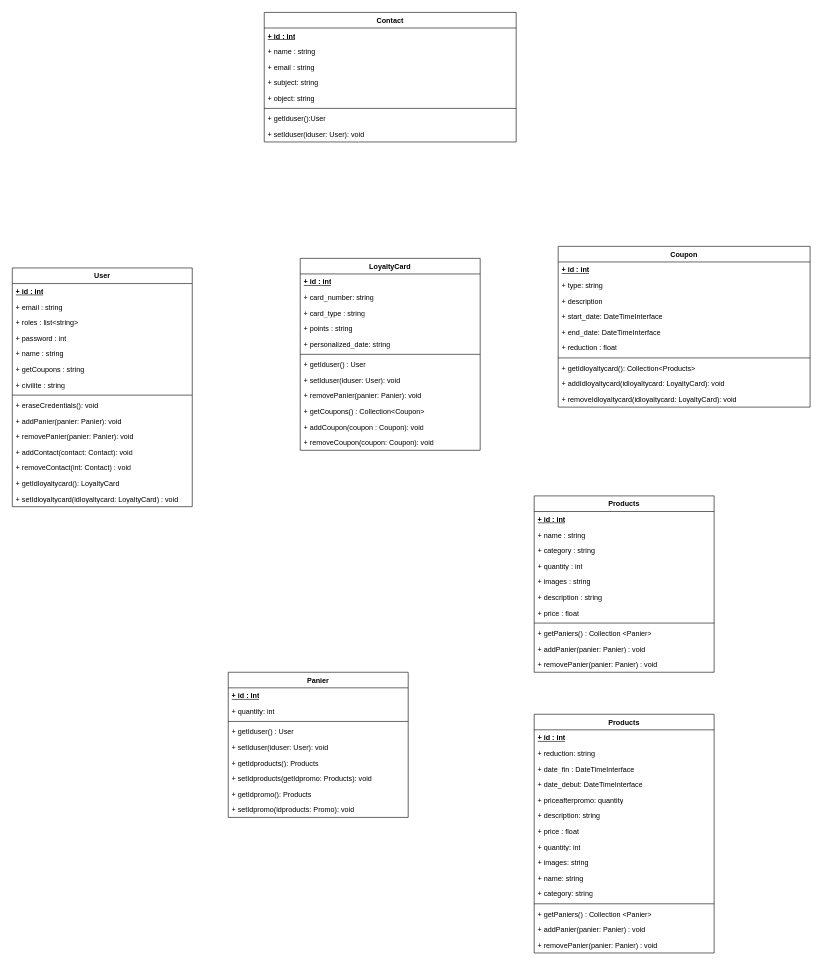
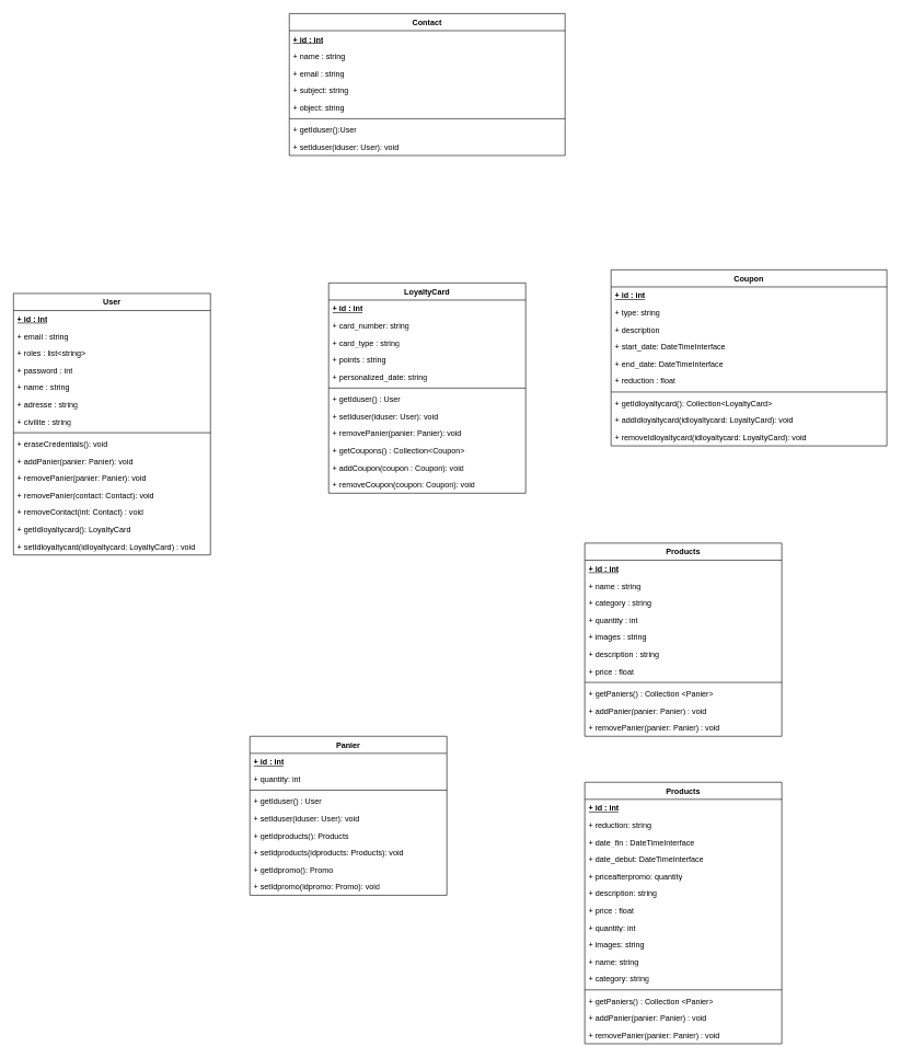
- <mxCell id="77" value="&lt;span style=&quot;background-color: initial;&quot;&gt;+ getIdloyaltycard(): Collection&amp;lt;Products&amp;gt;&lt;/span&gt;" style="text;strokeColor=none;fillColor=none;align=left;verticalAlign=top;spacingLeft=4;spacingRight=4;overflow=hidden;rotatable=0;points=[[0,0.5],[1,0.5]];portConstraint=eastwest;whiteSpace=wrap;html=1;" vertex="1" parent="69"><mxGeometry y="190" width="420" height="26" as="geometry" /></mxCell>
+ <mxCell id="77" value="&lt;span style=&quot;background-color: initial;&quot;&gt;+ getIdloyaltycard(): Collection&amp;lt;LoyaltyCard&amp;gt;&lt;/span&gt;" style="text;strokeColor=none;fillColor=none;align=left;verticalAlign=top;spacingLeft=4;spacingRight=4;overflow=hidden;rotatable=0;points=[[0,0.5],[1,0.5]];portConstraint=eastwest;whiteSpace=wrap;html=1;" vertex="1" parent="69"><mxGeometry y="190" width="420" height="26" as="geometry" /></mxCell>
- <mxCell id="8" value="&lt;div&gt;+ getCoupons : string&lt;/div&gt;" style="text;strokeColor=none;fillColor=none;align=left;verticalAlign=top;spacingLeft=4;spacingRight=4;overflow=hidden;rotatable=0;points=[[0,0.5],[1,0.5]];portConstraint=eastwest;whiteSpace=wrap;html=1;" vertex="1" parent="2"><mxGeometry y="156" width="300" height="26" as="geometry" /></mxCell>
+ <mxCell id="8" value="&lt;div&gt;+ adresse : string&lt;/div&gt;" style="text;strokeColor=none;fillColor=none;align=left;verticalAlign=top;spacingLeft=4;spacingRight=4;overflow=hidden;rotatable=0;points=[[0,0.5],[1,0.5]];portConstraint=eastwest;whiteSpace=wrap;html=1;" vertex="1" parent="2"><mxGeometry y="156" width="300" height="26" as="geometry" /></mxCell>
- <mxCell id="14" value="+ addContact(contact: Contact): void" style="text;strokeColor=none;fillColor=none;align=left;verticalAlign=top;spacingLeft=4;spacingRight=4;overflow=hidden;rotatable=0;points=[[0,0.5],[1,0.5]];portConstraint=eastwest;whiteSpace=wrap;html=1;" vertex="1" parent="2"><mxGeometry y="294" width="300" height="26" as="geometry" /></mxCell>
+ <mxCell id="14" value="+ removePanier(contact: Contact): void" style="text;strokeColor=none;fillColor=none;align=left;verticalAlign=top;spacingLeft=4;spacingRight=4;overflow=hidden;rotatable=0;points=[[0,0.5],[1,0.5]];portConstraint=eastwest;whiteSpace=wrap;html=1;" vertex="1" parent="2"><mxGeometry y="294" width="300" height="26" as="geometry" /></mxCell>
- <mxCell id="38" value="+ setIdproducts(getIdpromo: Products): void" style="text;strokeColor=none;fillColor=none;align=left;verticalAlign=top;spacingLeft=4;spacingRight=4;overflow=hidden;rotatable=0;points=[[0,0.5],[1,0.5]];portConstraint=eastwest;whiteSpace=wrap;html=1;" vertex="1" parent="31"><mxGeometry y="164" width="300" height="26" as="geometry" /></mxCell>
+ <mxCell id="38" value="+ setIdproducts(idproducts: Products): void" style="text;strokeColor=none;fillColor=none;align=left;verticalAlign=top;spacingLeft=4;spacingRight=4;overflow=hidden;rotatable=0;points=[[0,0.5],[1,0.5]];portConstraint=eastwest;whiteSpace=wrap;html=1;" vertex="1" parent="31"><mxGeometry y="164" width="300" height="26" as="geometry" /></mxCell>
- <mxCell id="39" value="+ getIdpromo(): Products" style="text;strokeColor=none;fillColor=none;align=left;verticalAlign=top;spacingLeft=4;spacingRight=4;overflow=hidden;rotatable=0;points=[[0,0.5],[1,0.5]];portConstraint=eastwest;whiteSpace=wrap;html=1;" vertex="1" parent="31"><mxGeometry y="190" width="300" height="26" as="geometry" /></mxCell>
+ <mxCell id="39" value="+ getIdpromo(): Promo" style="text;strokeColor=none;fillColor=none;align=left;verticalAlign=top;spacingLeft=4;spacingRight=4;overflow=hidden;rotatable=0;points=[[0,0.5],[1,0.5]];portConstraint=eastwest;whiteSpace=wrap;html=1;" vertex="1" parent="31"><mxGeometry y="190" width="300" height="26" as="geometry" /></mxCell>
- <mxCell id="40" value="+ setIdpromo(idproducts: Promo): void" style="text;strokeColor=none;fillColor=none;align=left;verticalAlign=top;spacingLeft=4;spacingRight=4;overflow=hidden;rotatable=0;points=[[0,0.5],[1,0.5]];portConstraint=eastwest;whiteSpace=wrap;html=1;" vertex="1" parent="31"><mxGeometry y="216" width="300" height="26" as="geometry" /></mxCell>
+ <mxCell id="40" value="+ setIdpromo(idpromo: Promo): void" style="text;strokeColor=none;fillColor=none;align=left;verticalAlign=top;spacingLeft=4;spacingRight=4;overflow=hidden;rotatable=0;points=[[0,0.5],[1,0.5]];portConstraint=eastwest;whiteSpace=wrap;html=1;" vertex="1" parent="31"><mxGeometry y="216" width="300" height="26" as="geometry" /></mxCell>
